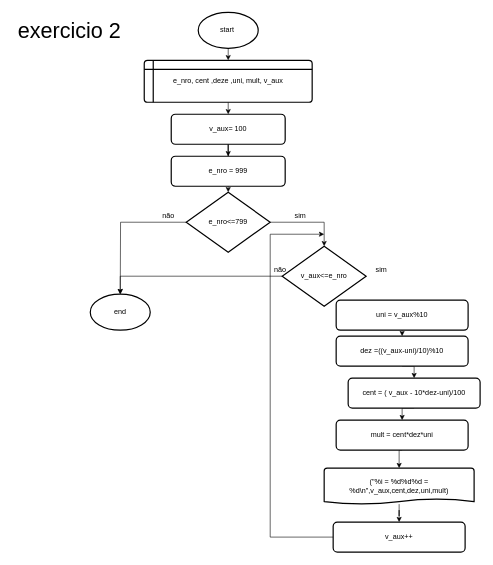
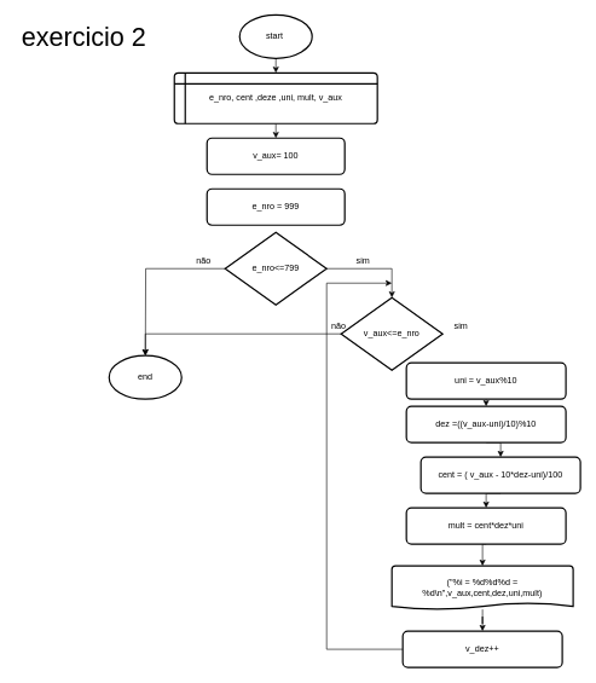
- <mxCell id="6" style="edgeStyle=orthogonalEdgeStyle;rounded=0;orthogonalLoop=1;jettySize=auto;html=1;exitX=0.5;exitY=1;exitDx=0;exitDy=0;" edge="1" parent="1" source="7" target="9"><mxGeometry relative="1" as="geometry" /></mxCell>
- <mxCell id="8" style="edgeStyle=orthogonalEdgeStyle;rounded=0;orthogonalLoop=1;jettySize=auto;html=1;exitX=0.5;exitY=1;exitDx=0;exitDy=0;entryX=0.5;entryY=0;entryDx=0;entryDy=0;entryPerimeter=0;" edge="1" parent="1" source="9" target="12"><mxGeometry relative="1" as="geometry" /></mxCell>
- <mxCell id="28" value="v_aux++" style="rounded=1;whiteSpace=wrap;html=1;absoluteArcSize=1;arcSize=14;strokeWidth=2;" vertex="1" parent="1"><mxGeometry x="555" y="870" width="220" height="50" as="geometry" /></mxCell>
+ <mxCell id="28" value="v_dez++" style="rounded=1;whiteSpace=wrap;html=1;absoluteArcSize=1;arcSize=14;strokeWidth=2;" vertex="1" parent="1"><mxGeometry x="555" y="870" width="220" height="50" as="geometry" /></mxCell>
